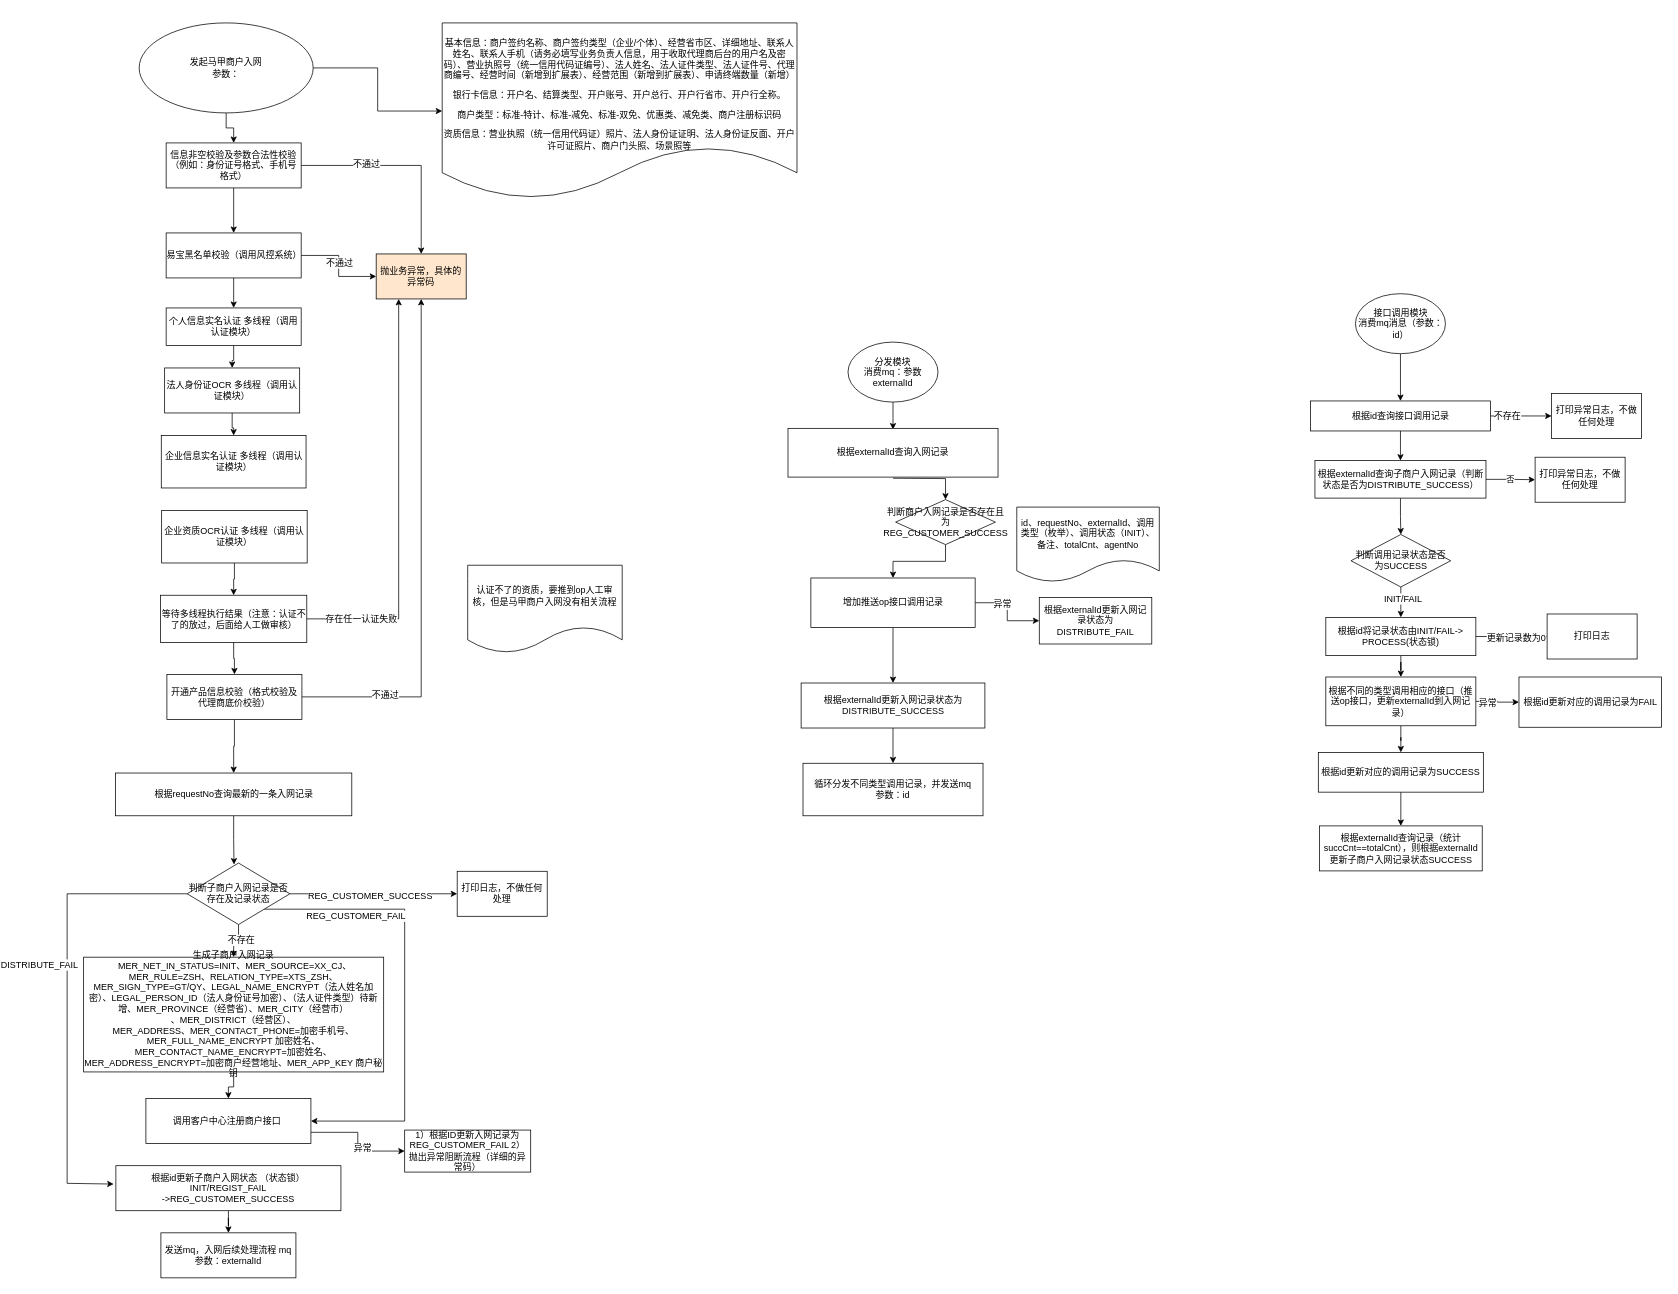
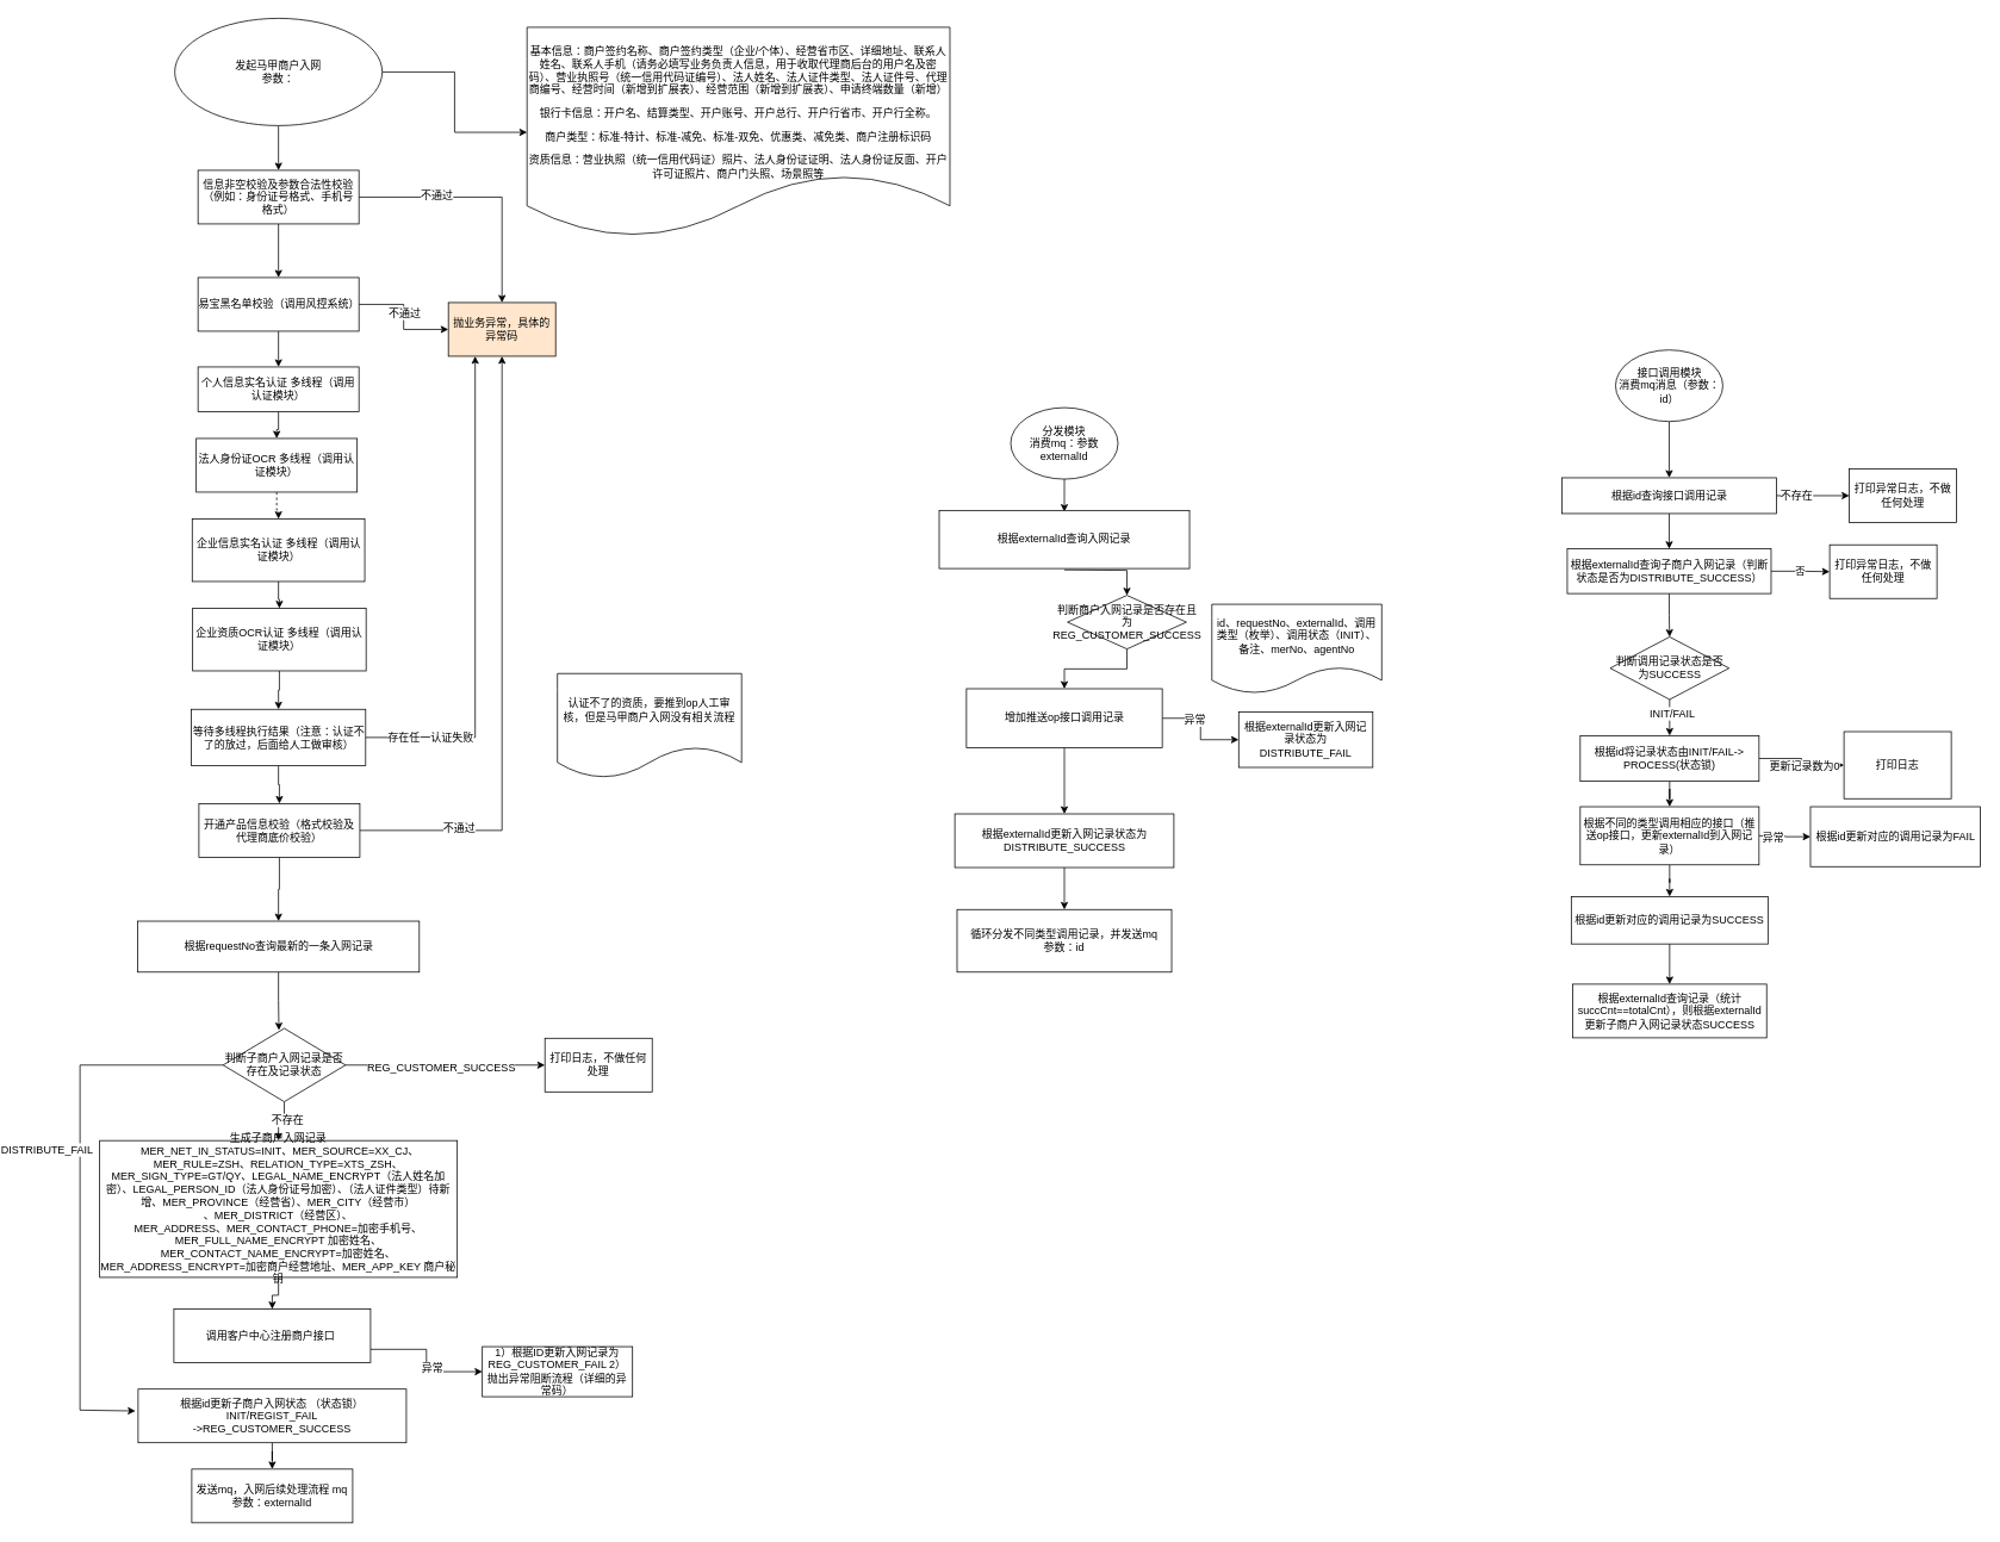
- <mxCell id="4" value="发起马甲商户入网&lt;br&gt;参数：&lt;br&gt;" style="ellipse;whiteSpace=wrap;html=1;" parent="1" vertex="1"><mxGeometry x="116" y="30" width="232" height="120" as="geometry" /></mxCell>
+ <mxCell id="4" value="发起马甲商户入网&lt;br&gt;参数：&lt;br&gt;" style="ellipse;whiteSpace=wrap;html=1;" parent="1" vertex="1"><mxGeometry x="126" y="20" width="232" height="120" as="geometry" /></mxCell>
- <mxCell id="42" style="edgeStyle=orthogonalEdgeStyle;rounded=0;orthogonalLoop=1;jettySize=auto;html=1;entryX=0.5;entryY=0;entryDx=0;entryDy=0;" parent="1" source="43" target="45" edge="1"><mxGeometry relative="1" as="geometry" /></mxCell>
+ <mxCell id="42" style="edgeStyle=orthogonalEdgeStyle;rounded=0;orthogonalLoop=1;jettySize=auto;html=1;entryX=0.5;entryY=0;entryDx=0;entryDy=0;dashed=1;" parent="1" source="43" target="45" edge="1"><mxGeometry relative="1" as="geometry" /></mxCell>
+ <mxCell id="44" style="edgeStyle=orthogonalEdgeStyle;rounded=0;orthogonalLoop=1;jettySize=auto;html=1;entryX=0.5;entryY=0;entryDx=0;entryDy=0;" parent="1" source="45" target="47" edge="1"><mxGeometry relative="1" as="geometry" /></mxCell>
- <mxCell id="58" value="id、requestNo、externalId、调用类型（枚举）、调用状态（INIT）、备注、totalCnt、agentNo" style="shape=document;whiteSpace=wrap;html=1;boundedLbl=1;" parent="1" vertex="1"><mxGeometry x="1286" y="675.5" width="190" height="100" as="geometry" /></mxCell>
+ <mxCell id="58" value="id、requestNo、externalId、调用类型（枚举）、调用状态（INIT）、备注、merNo、agentNo" style="shape=document;whiteSpace=wrap;html=1;boundedLbl=1;" parent="1" vertex="1"><mxGeometry x="1286" y="675.5" width="190" height="100" as="geometry" /></mxCell>
- <mxCell id="86" value="打印日志" style="rounded=0;whiteSpace=wrap;html=1;" parent="1" vertex="1"><mxGeometry x="1993" y="818" width="120" height="60" as="geometry" /></mxCell>
+ <mxCell id="86" value="打印日志" style="rounded=0;whiteSpace=wrap;html=1;" parent="1" vertex="1"><mxGeometry x="1993" y="818" width="120" height="75" as="geometry" /></mxCell>
- <mxCell id="36" style="edgeStyle=orthogonalEdgeStyle;rounded=0;orthogonalLoop=1;jettySize=auto;html=1;exitX=1;exitY=1;exitDx=0;exitDy=0;entryX=1;entryY=0.5;entryDx=0;entryDy=0;" parent="1" source="38" target="22" edge="1"><mxGeometry relative="1" as="geometry"><Array as="points"><mxPoint x="470" y="1212" /><mxPoint x="470" y="1494" /></Array></mxGeometry></mxCell>
- <mxCell id="37" value="REG_CUSTOMER_FAIL" style="text;html=1;resizable=0;points=[];align=center;verticalAlign=middle;labelBackgroundColor=#ffffff;" parent="36" vertex="1" connectable="0"><mxGeometry x="-0.342" y="-66" relative="1" as="geometry"><mxPoint as="offset" /></mxGeometry></mxCell>
